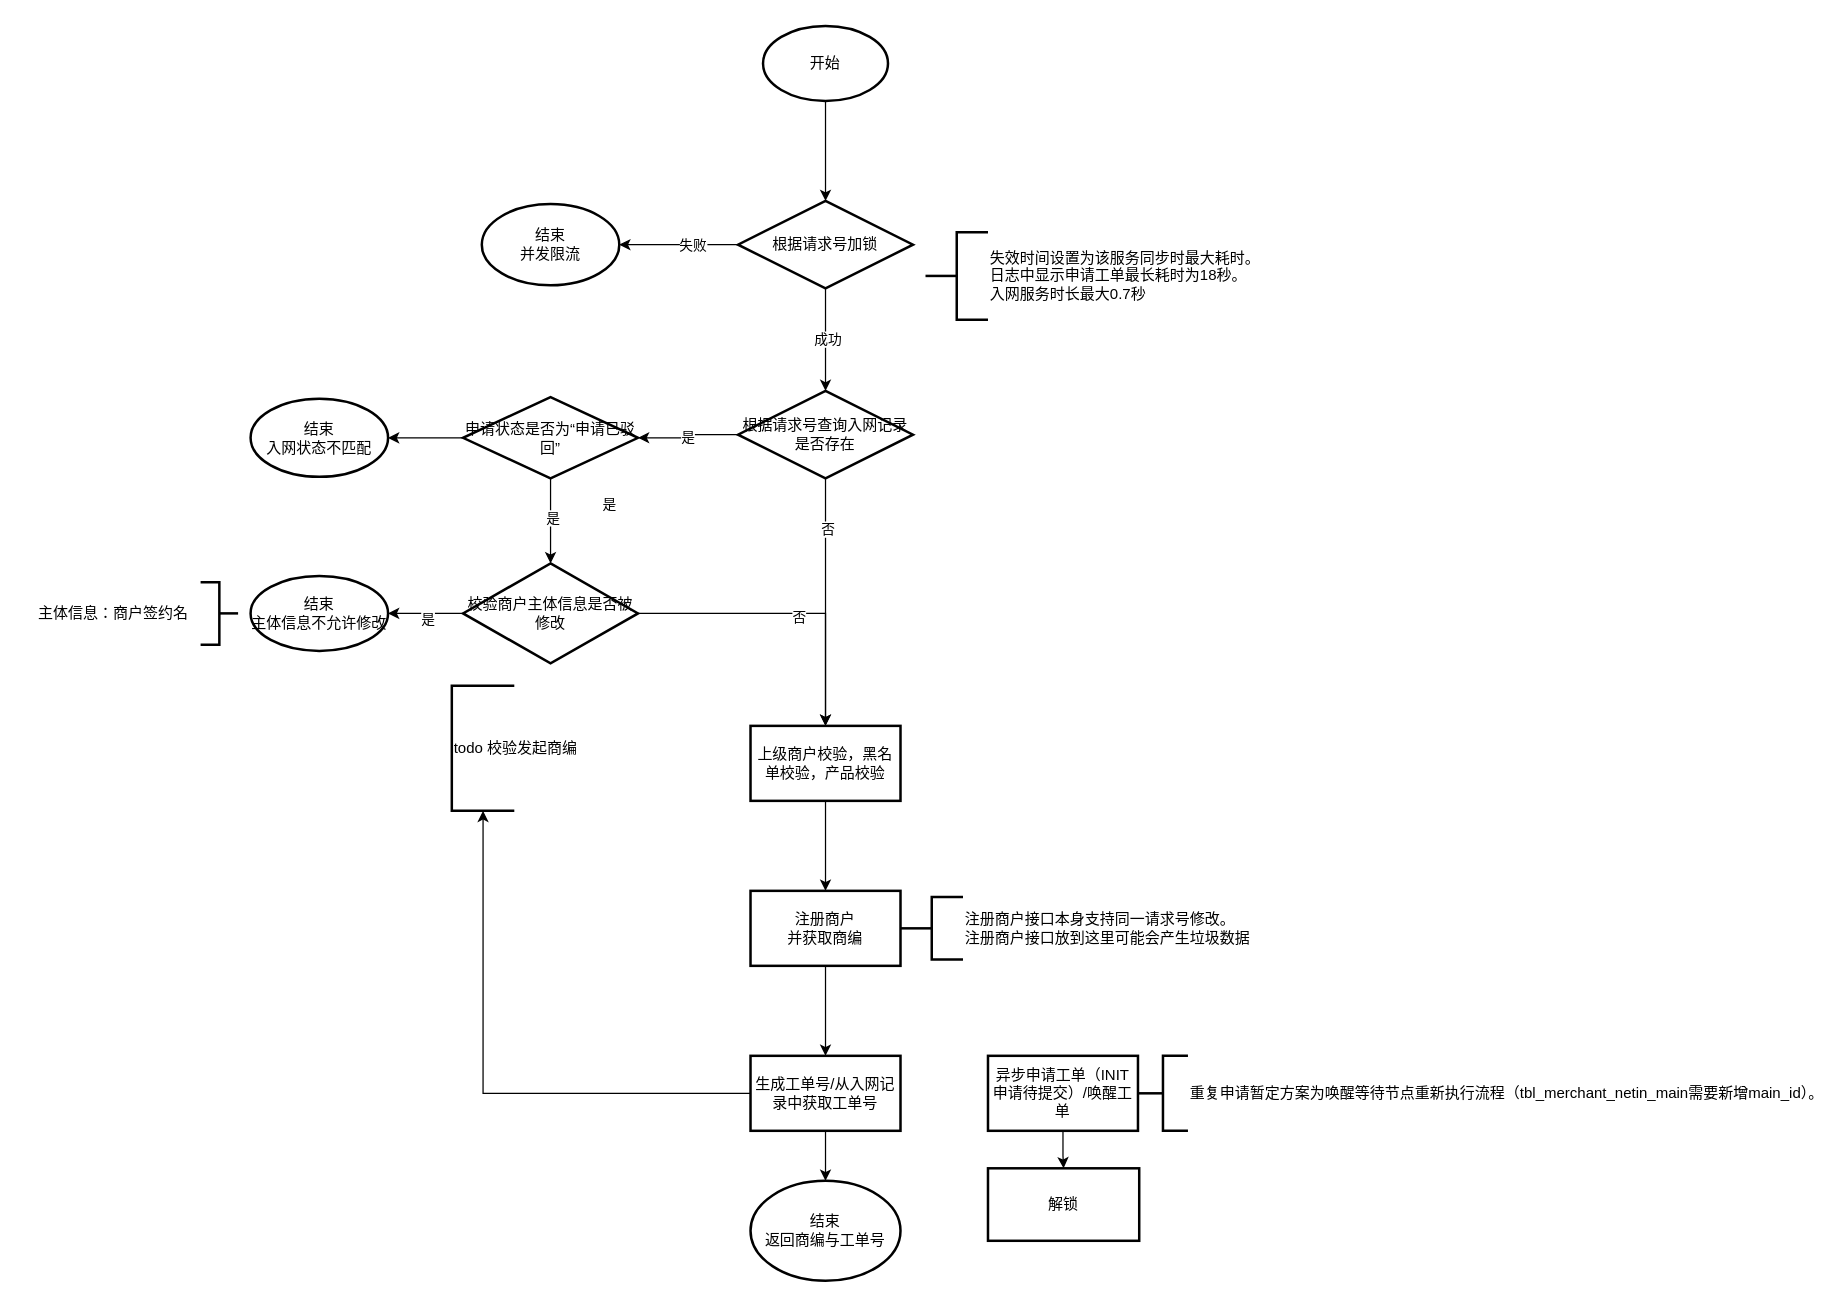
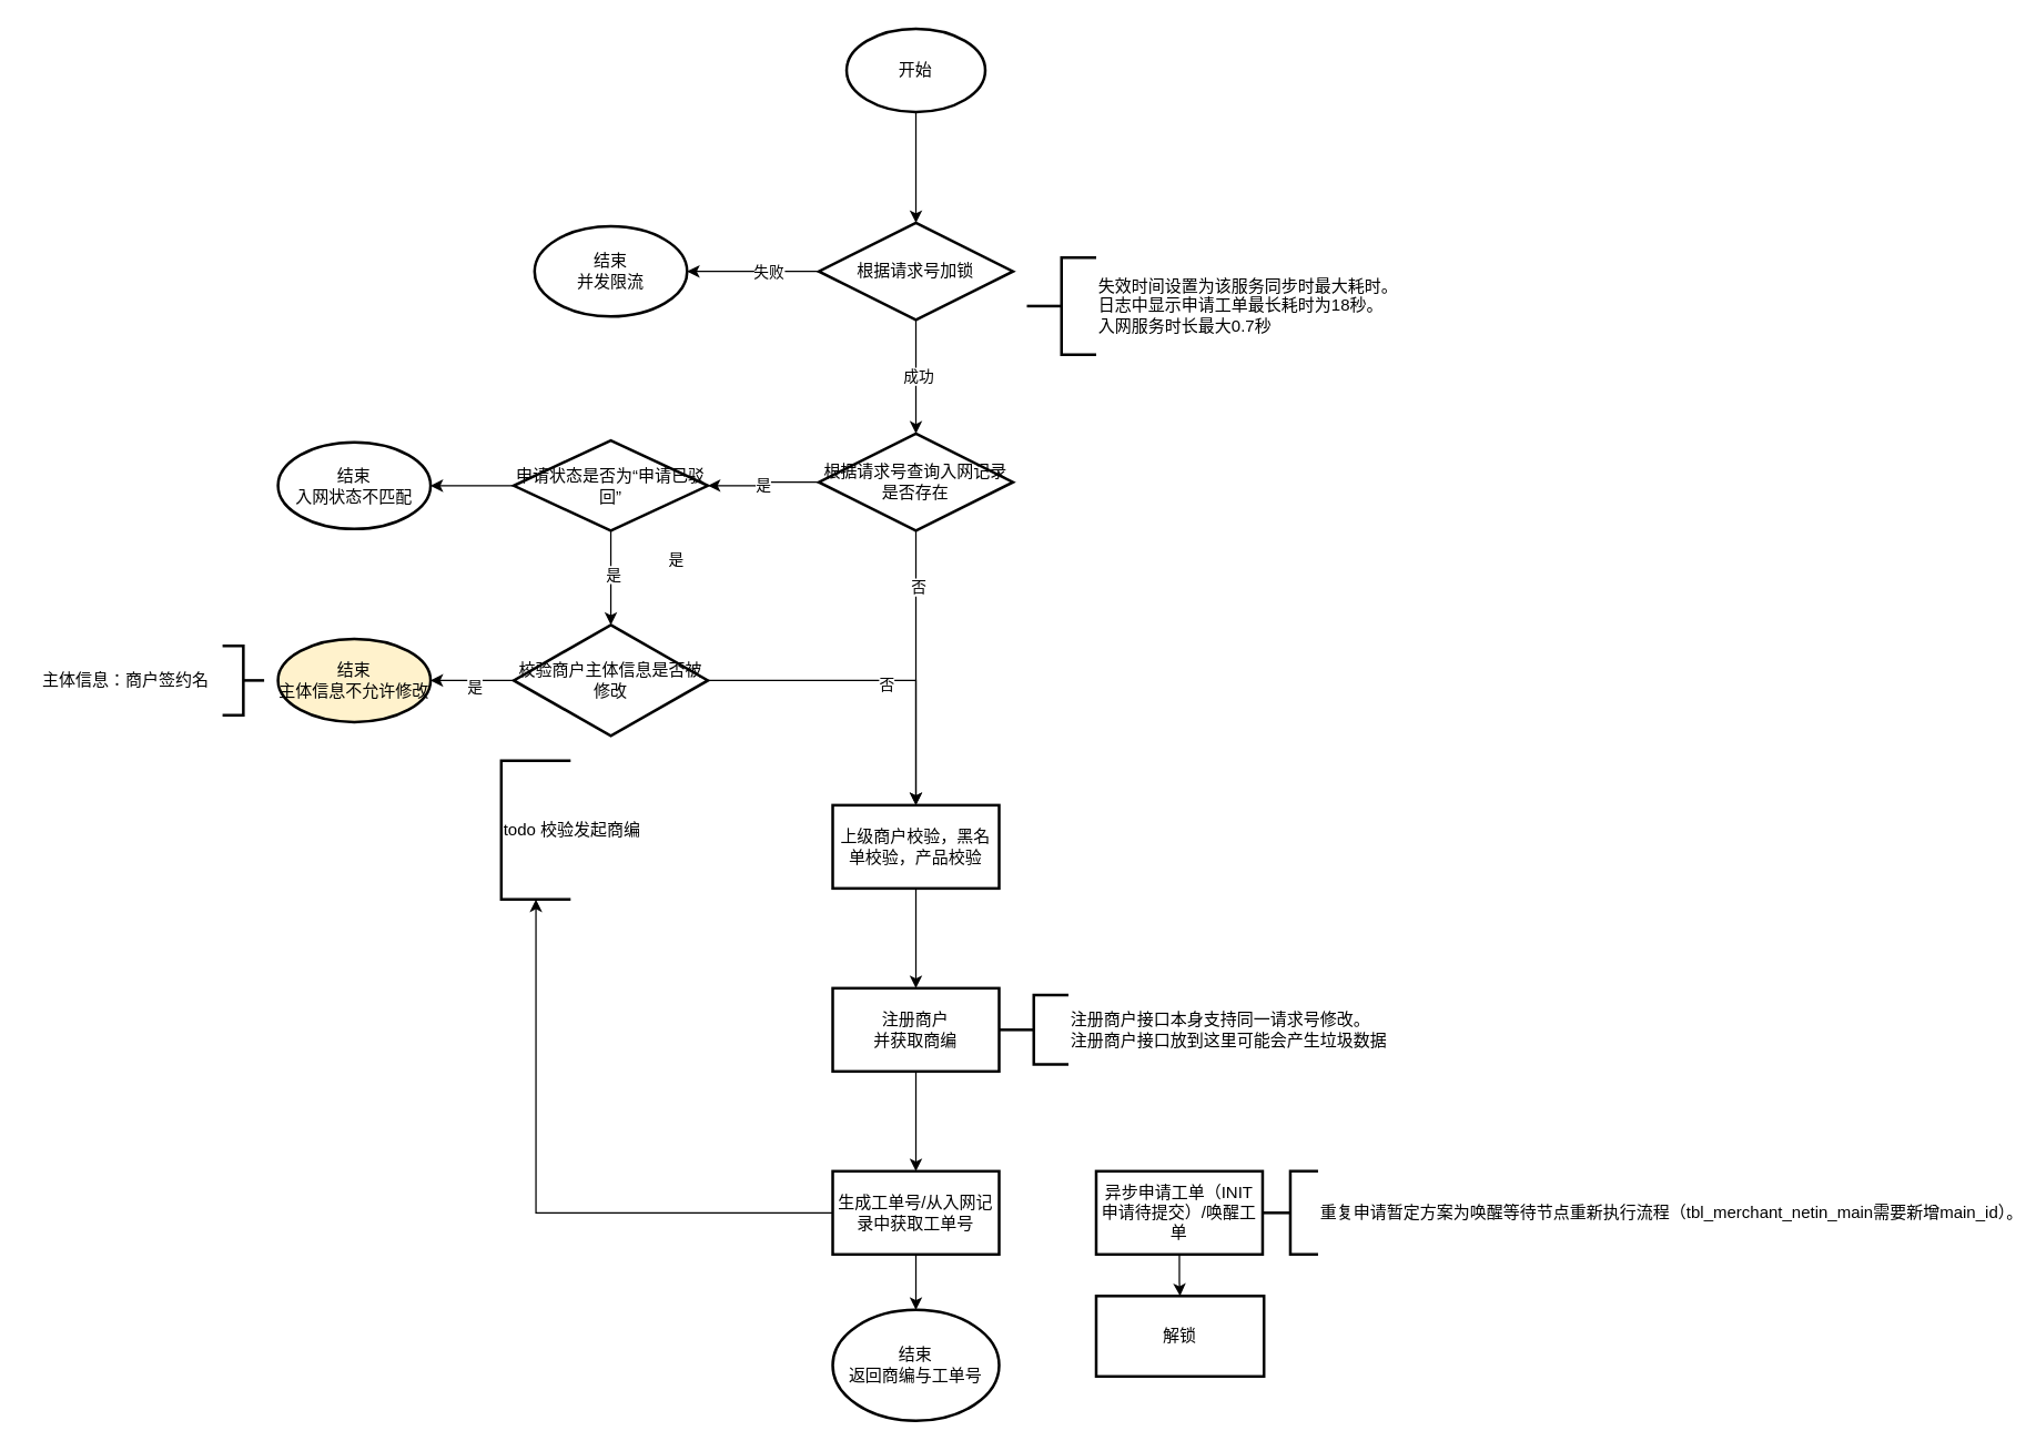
- <mxCell id="38" value="结束&lt;br&gt;主体信息不允许修改" style="ellipse;whiteSpace=wrap;html=1;strokeWidth=2;" parent="1" vertex="1"><mxGeometry x="200" y="460" width="110" height="60" as="geometry" /></mxCell>
+ <mxCell id="38" value="结束&lt;br&gt;主体信息不允许修改" style="ellipse;whiteSpace=wrap;html=1;strokeWidth=2;fillColor=#fff2cc;" parent="1" vertex="1"><mxGeometry x="200" y="460" width="110" height="60" as="geometry" /></mxCell>
